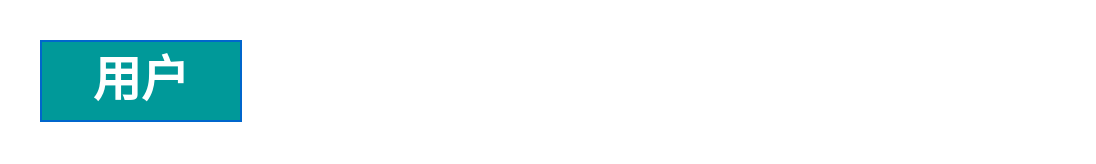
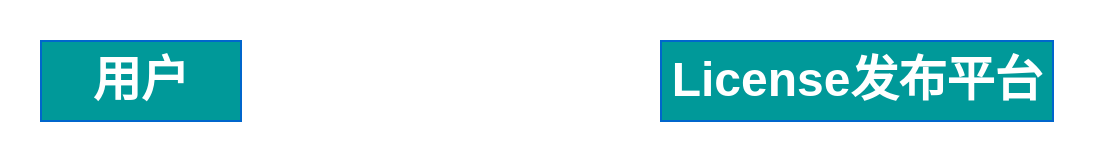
+ <mxCell id="3" value="&lt;font color=&quot;#ffffff&quot;&gt;License发布平台&lt;/font&gt;" style="text;strokeColor=#0066CC;fillColor=#009999;html=1;fontSize=24;fontStyle=1;verticalAlign=middle;align=center;" vertex="1" parent="1"><mxGeometry x="330" y="20" width="196" height="40" as="geometry" /></mxCell>
